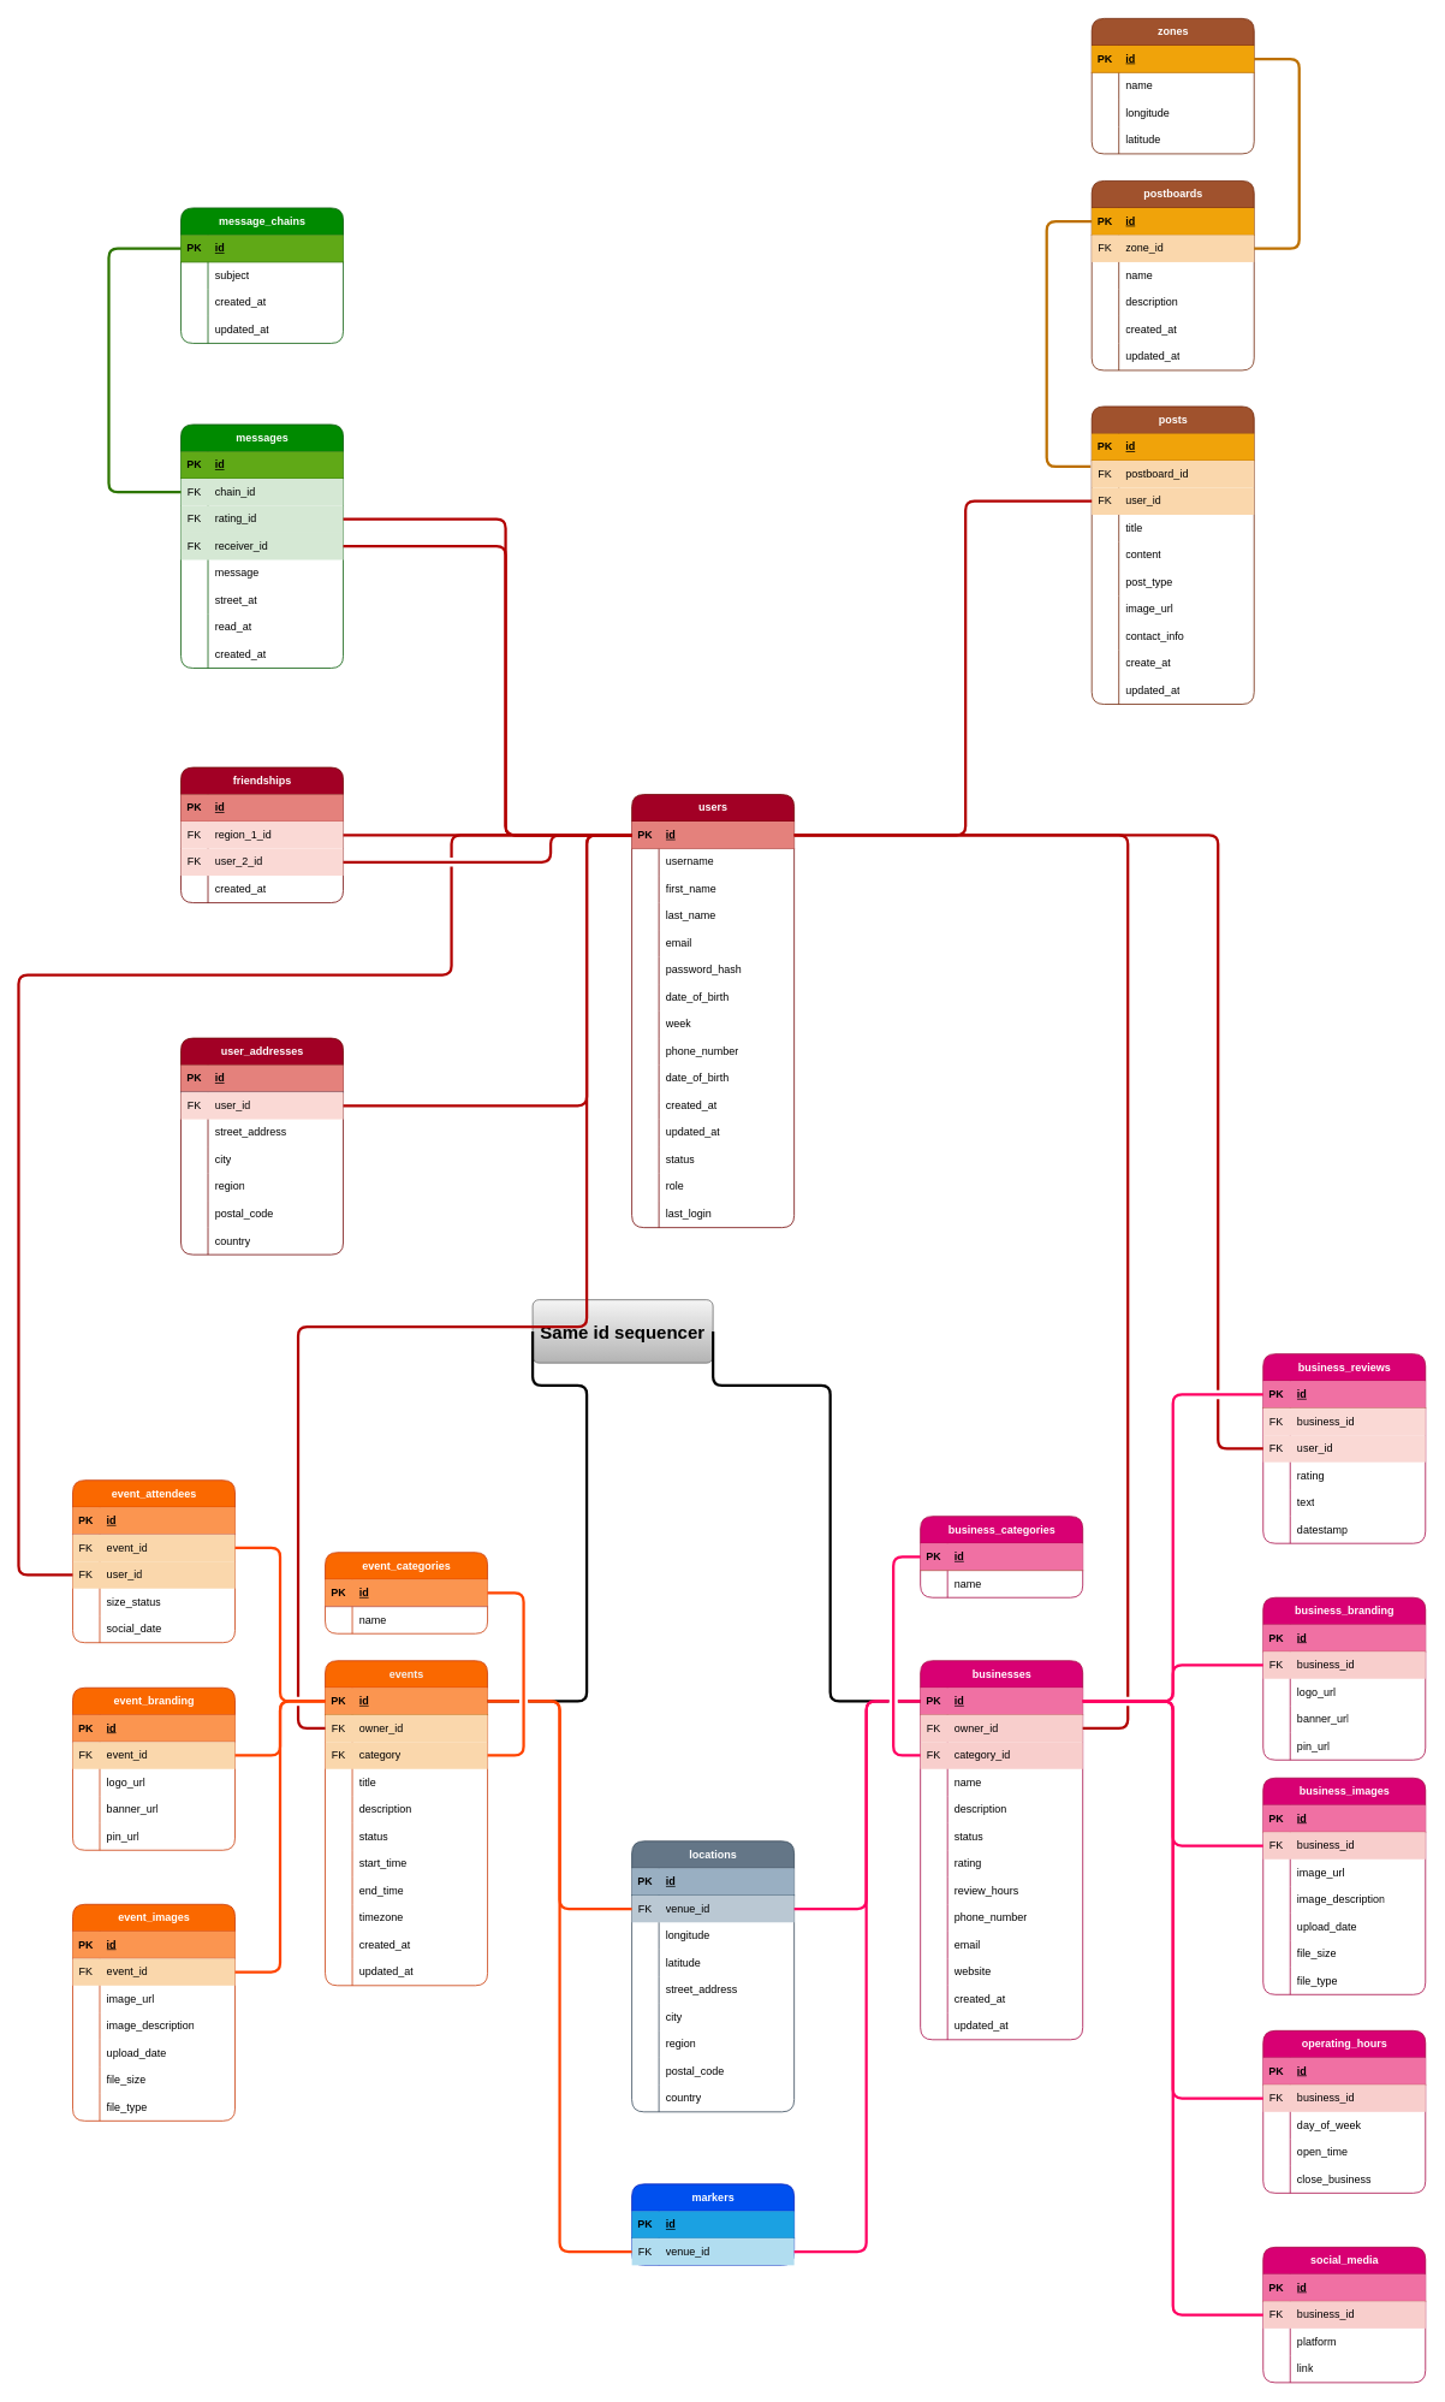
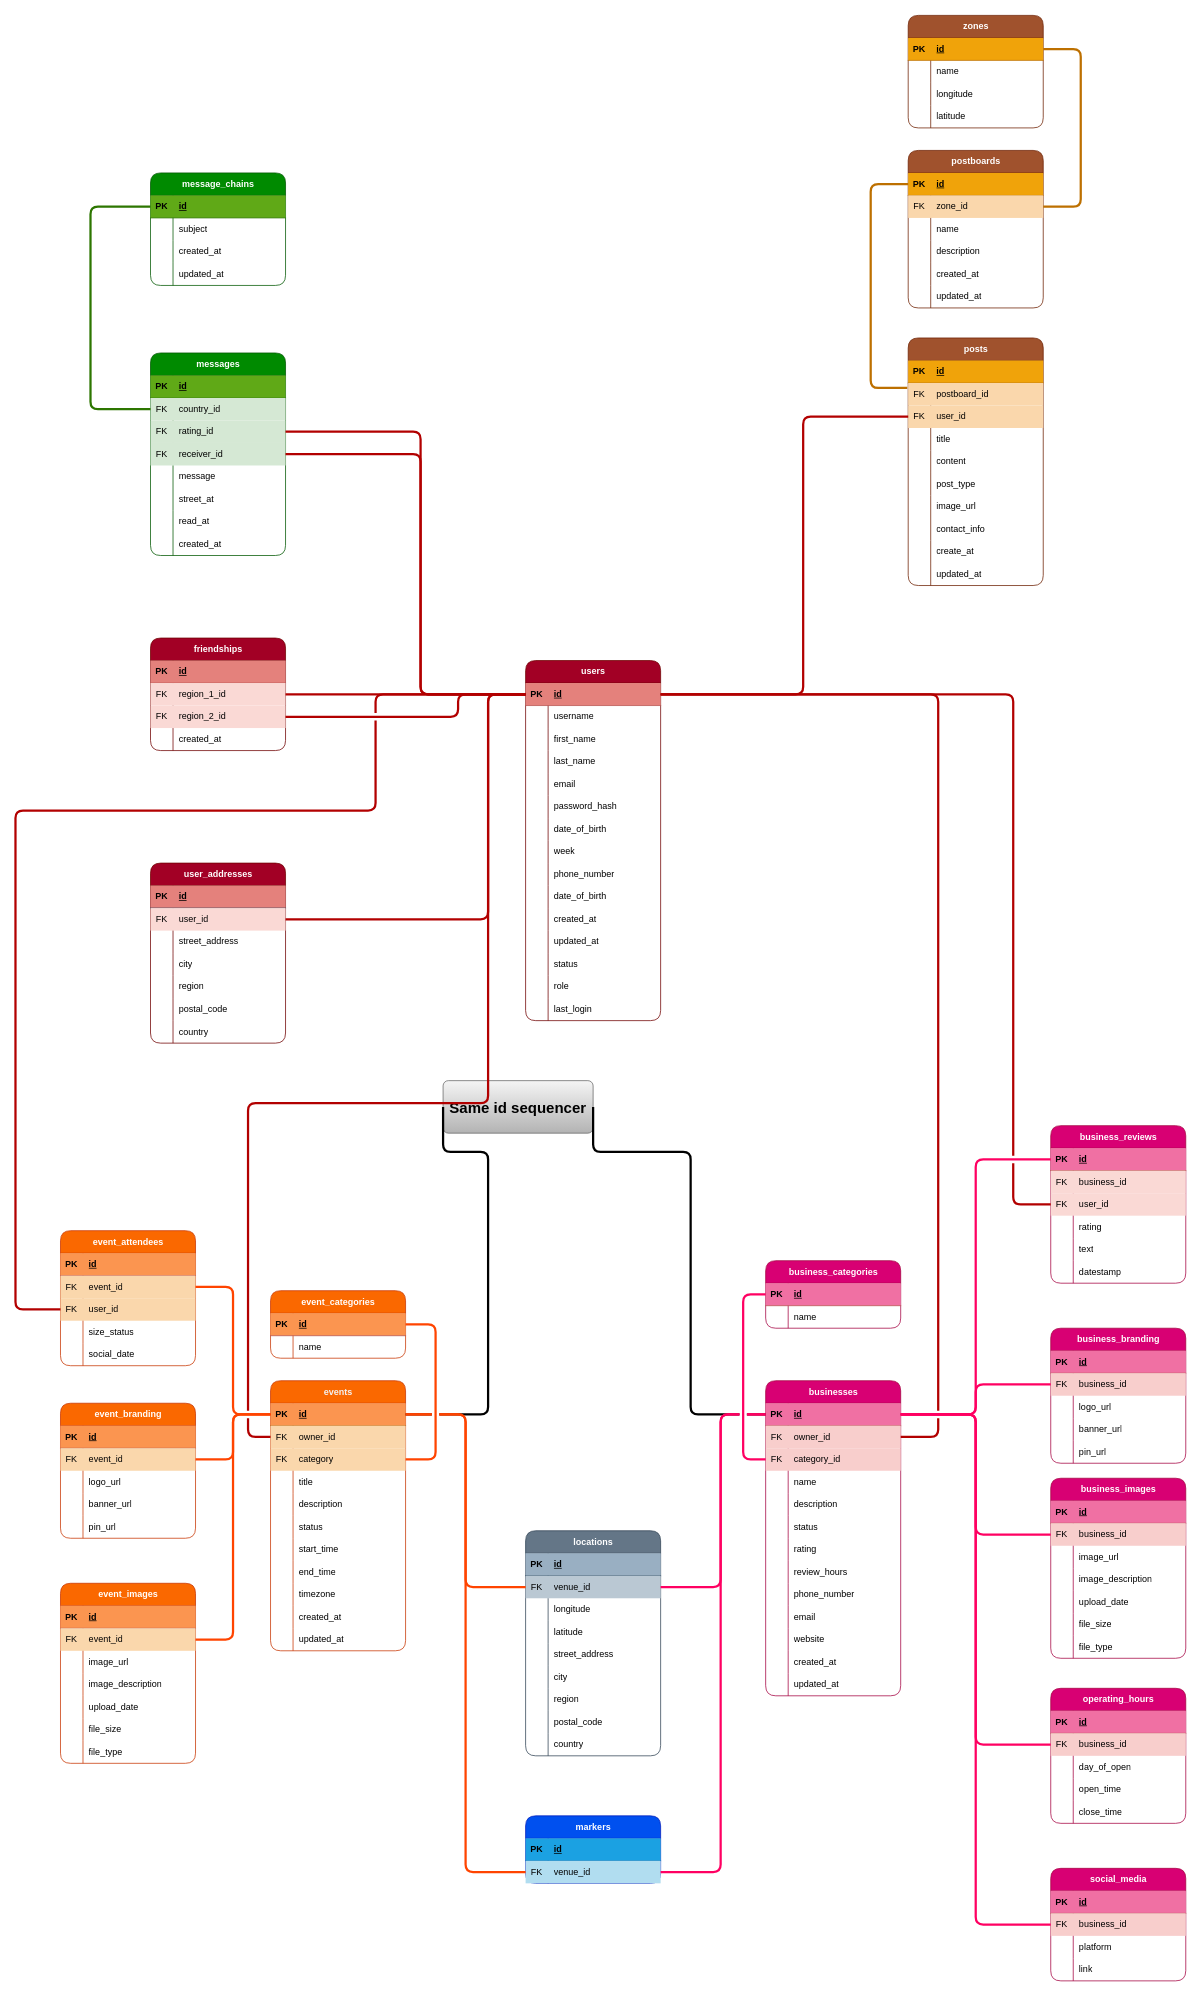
- <mxCell id="175" value="chain_id" style="shape=partialRectangle;connectable=0;fillColor=none;top=0;left=0;bottom=0;right=0;align=left;spacingLeft=6;overflow=hidden;whiteSpace=wrap;html=1;" vertex="1" parent="173"><mxGeometry x="30" width="150" height="30" as="geometry"><mxRectangle width="150" height="30" as="alternateBounds" /></mxGeometry></mxCell>
+ <mxCell id="175" value="country_id" style="shape=partialRectangle;connectable=0;fillColor=none;top=0;left=0;bottom=0;right=0;align=left;spacingLeft=6;overflow=hidden;whiteSpace=wrap;html=1;" vertex="1" parent="173"><mxGeometry x="30" width="150" height="30" as="geometry"><mxRectangle width="150" height="30" as="alternateBounds" /></mxGeometry></mxCell>
- <mxCell id="280" value="user_2_id" style="shape=partialRectangle;connectable=0;fillColor=none;top=0;left=0;bottom=0;right=0;align=left;spacingLeft=6;overflow=hidden;whiteSpace=wrap;html=1;" vertex="1" parent="278"><mxGeometry x="30" width="150" height="30" as="geometry"><mxRectangle width="150" height="30" as="alternateBounds" /></mxGeometry></mxCell>
+ <mxCell id="280" value="region_2_id" style="shape=partialRectangle;connectable=0;fillColor=none;top=0;left=0;bottom=0;right=0;align=left;spacingLeft=6;overflow=hidden;whiteSpace=wrap;html=1;" vertex="1" parent="278"><mxGeometry x="30" width="150" height="30" as="geometry"><mxRectangle width="150" height="30" as="alternateBounds" /></mxGeometry></mxCell>
- <mxCell id="293" value="day_of_week" style="shape=partialRectangle;connectable=0;fillColor=none;top=0;left=0;bottom=0;right=0;align=left;spacingLeft=6;overflow=hidden;whiteSpace=wrap;html=1;" vertex="1" parent="291"><mxGeometry x="30" width="150" height="30" as="geometry"><mxRectangle width="150" height="30" as="alternateBounds" /></mxGeometry></mxCell>
+ <mxCell id="293" value="day_of_open" style="shape=partialRectangle;connectable=0;fillColor=none;top=0;left=0;bottom=0;right=0;align=left;spacingLeft=6;overflow=hidden;whiteSpace=wrap;html=1;" vertex="1" parent="291"><mxGeometry x="30" width="150" height="30" as="geometry"><mxRectangle width="150" height="30" as="alternateBounds" /></mxGeometry></mxCell>
- <mxCell id="299" value="close_business" style="shape=partialRectangle;connectable=0;fillColor=none;top=0;left=0;bottom=0;right=0;align=left;spacingLeft=6;overflow=hidden;whiteSpace=wrap;html=1;" vertex="1" parent="297"><mxGeometry x="30" width="150" height="30" as="geometry"><mxRectangle width="150" height="30" as="alternateBounds" /></mxGeometry></mxCell>
+ <mxCell id="299" value="close_time" style="shape=partialRectangle;connectable=0;fillColor=none;top=0;left=0;bottom=0;right=0;align=left;spacingLeft=6;overflow=hidden;whiteSpace=wrap;html=1;" vertex="1" parent="297"><mxGeometry x="30" width="150" height="30" as="geometry"><mxRectangle width="150" height="30" as="alternateBounds" /></mxGeometry></mxCell>
